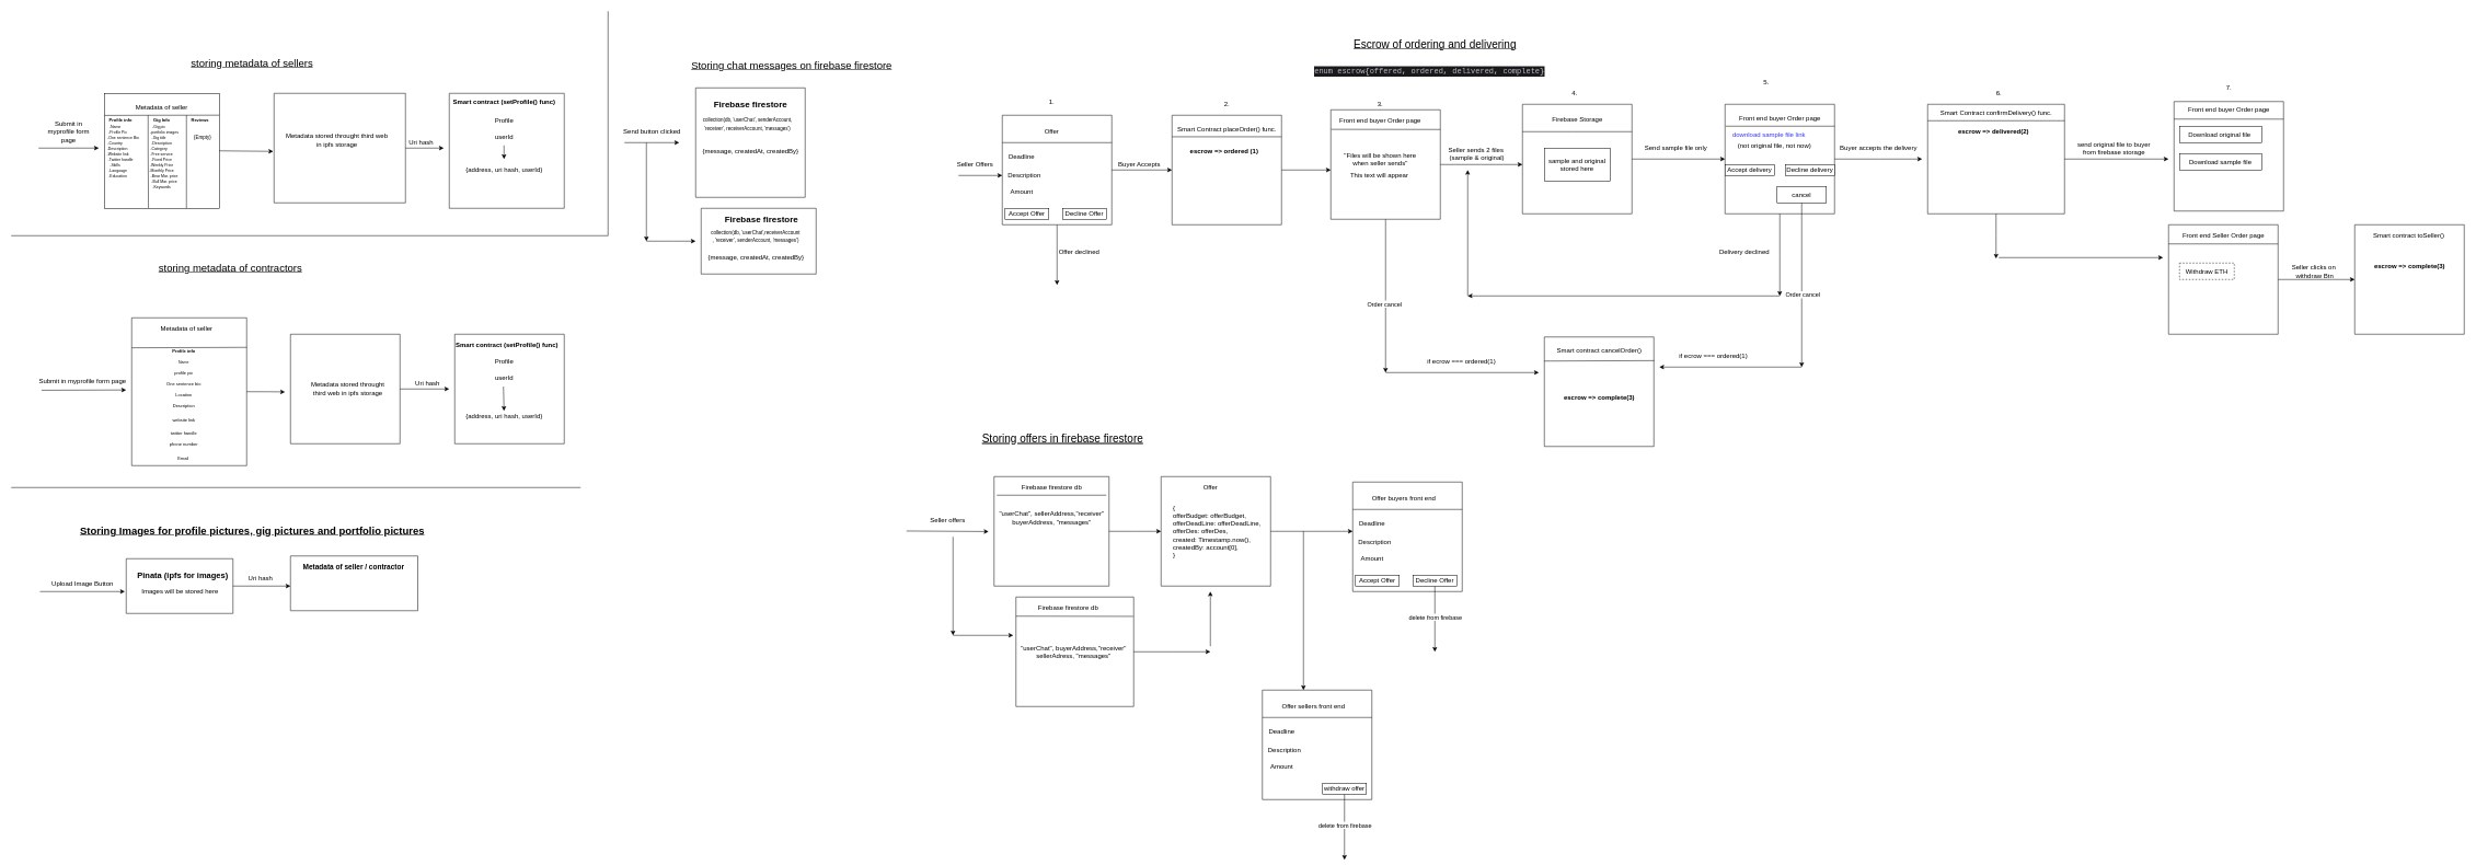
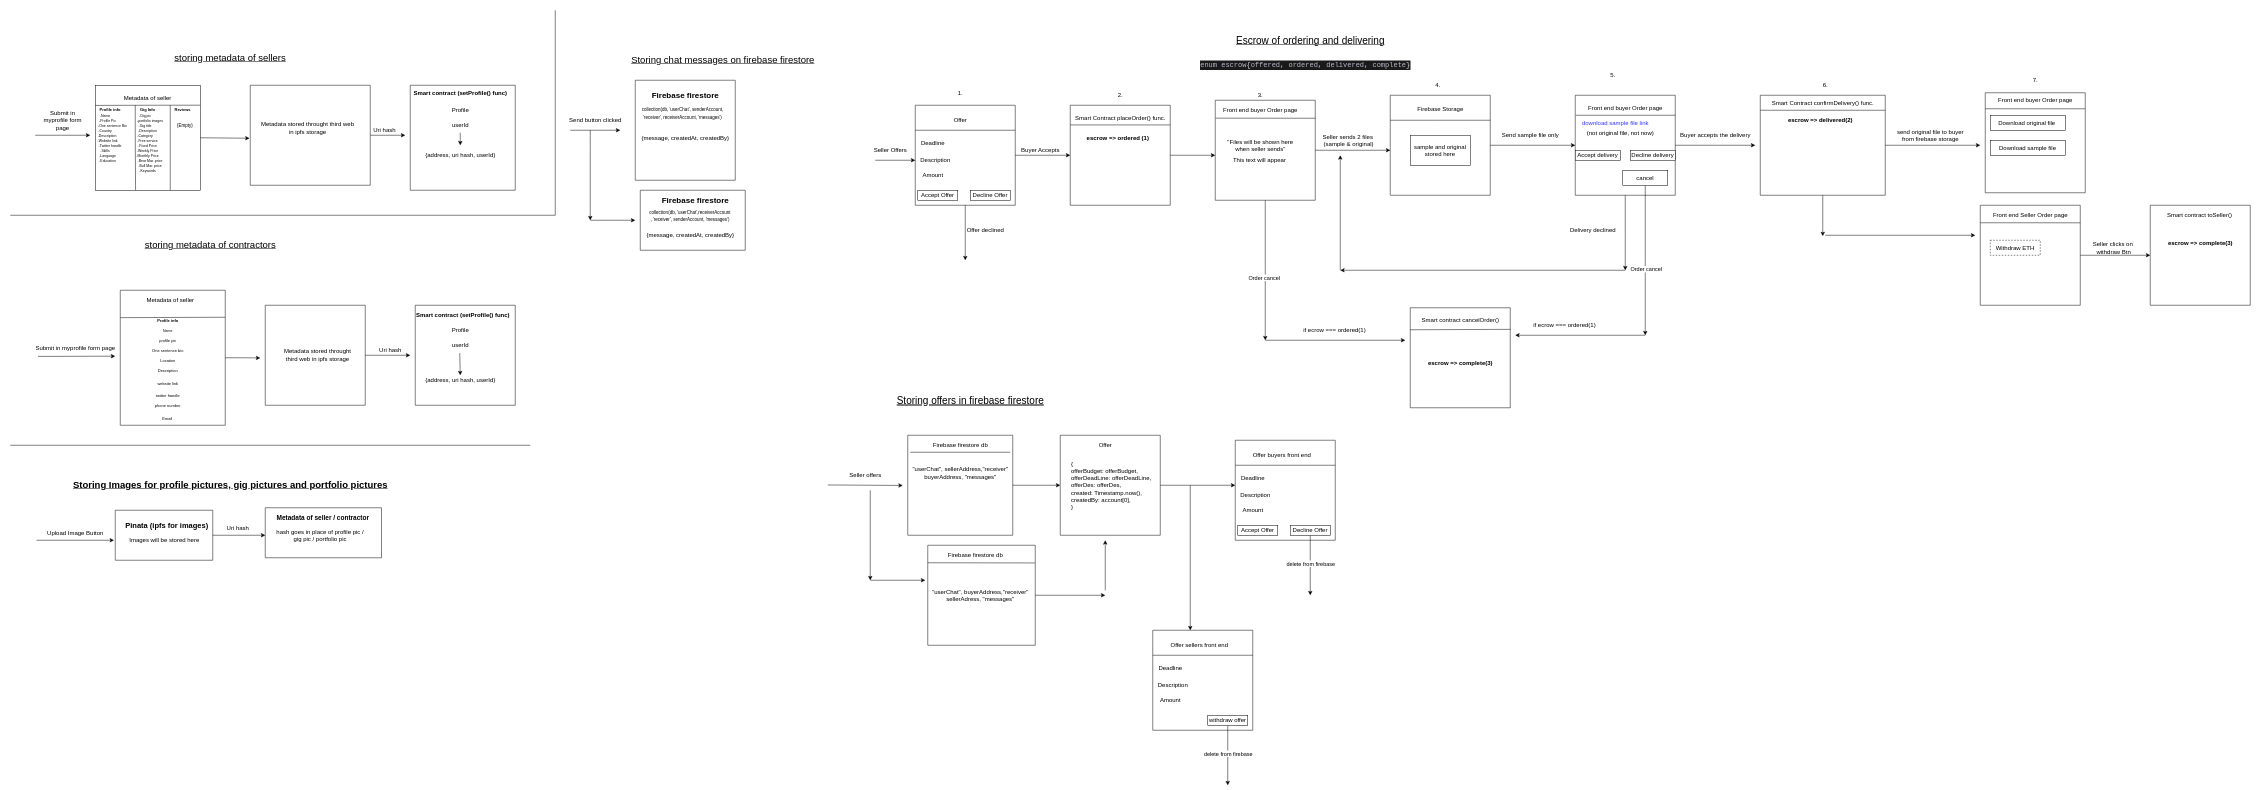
+ <mxCell id="86" value="hash goes in place of profile pic / gig pic / portfolio pic" style="text;strokeColor=none;align=center;fillColor=none;html=1;verticalAlign=middle;whiteSpace=wrap;rounded=0;" parent="84" vertex="1"><mxGeometry x="20" y="40" width="180" height="30" as="geometry" /></mxCell>
